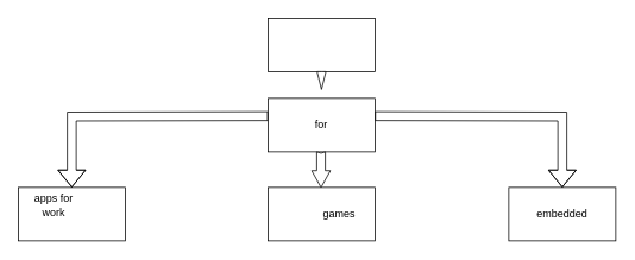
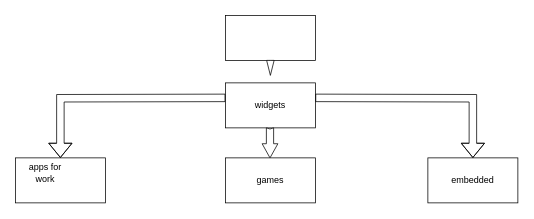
- <mxCell id="4" value="for" style="text;html=1;strokeColor=none;fillColor=none;align=center;verticalAlign=middle;whiteSpace=wrap;rounded=0;" parent="1" vertex="1"><mxGeometry x="330" y="125" width="60" height="30" as="geometry" /></mxCell>
+ <mxCell id="4" value="widgets" style="text;html=1;strokeColor=none;fillColor=none;align=center;verticalAlign=middle;whiteSpace=wrap;rounded=0;" parent="1" vertex="1"><mxGeometry x="330" y="125" width="60" height="30" as="geometry" /></mxCell>
- <mxCell id="9" value="games" style="text;html=1;strokeColor=none;fillColor=none;align=center;verticalAlign=middle;whiteSpace=wrap;rounded=0;" vertex="1" parent="1"><mxGeometry x="350" y="225" width="60" height="30" as="geometry" /></mxCell>
+ <mxCell id="9" value="games" style="text;html=1;strokeColor=none;fillColor=none;align=center;verticalAlign=middle;whiteSpace=wrap;rounded=0;" vertex="1" parent="1"><mxGeometry x="330" y="225" width="60" height="30" as="geometry" /></mxCell>
